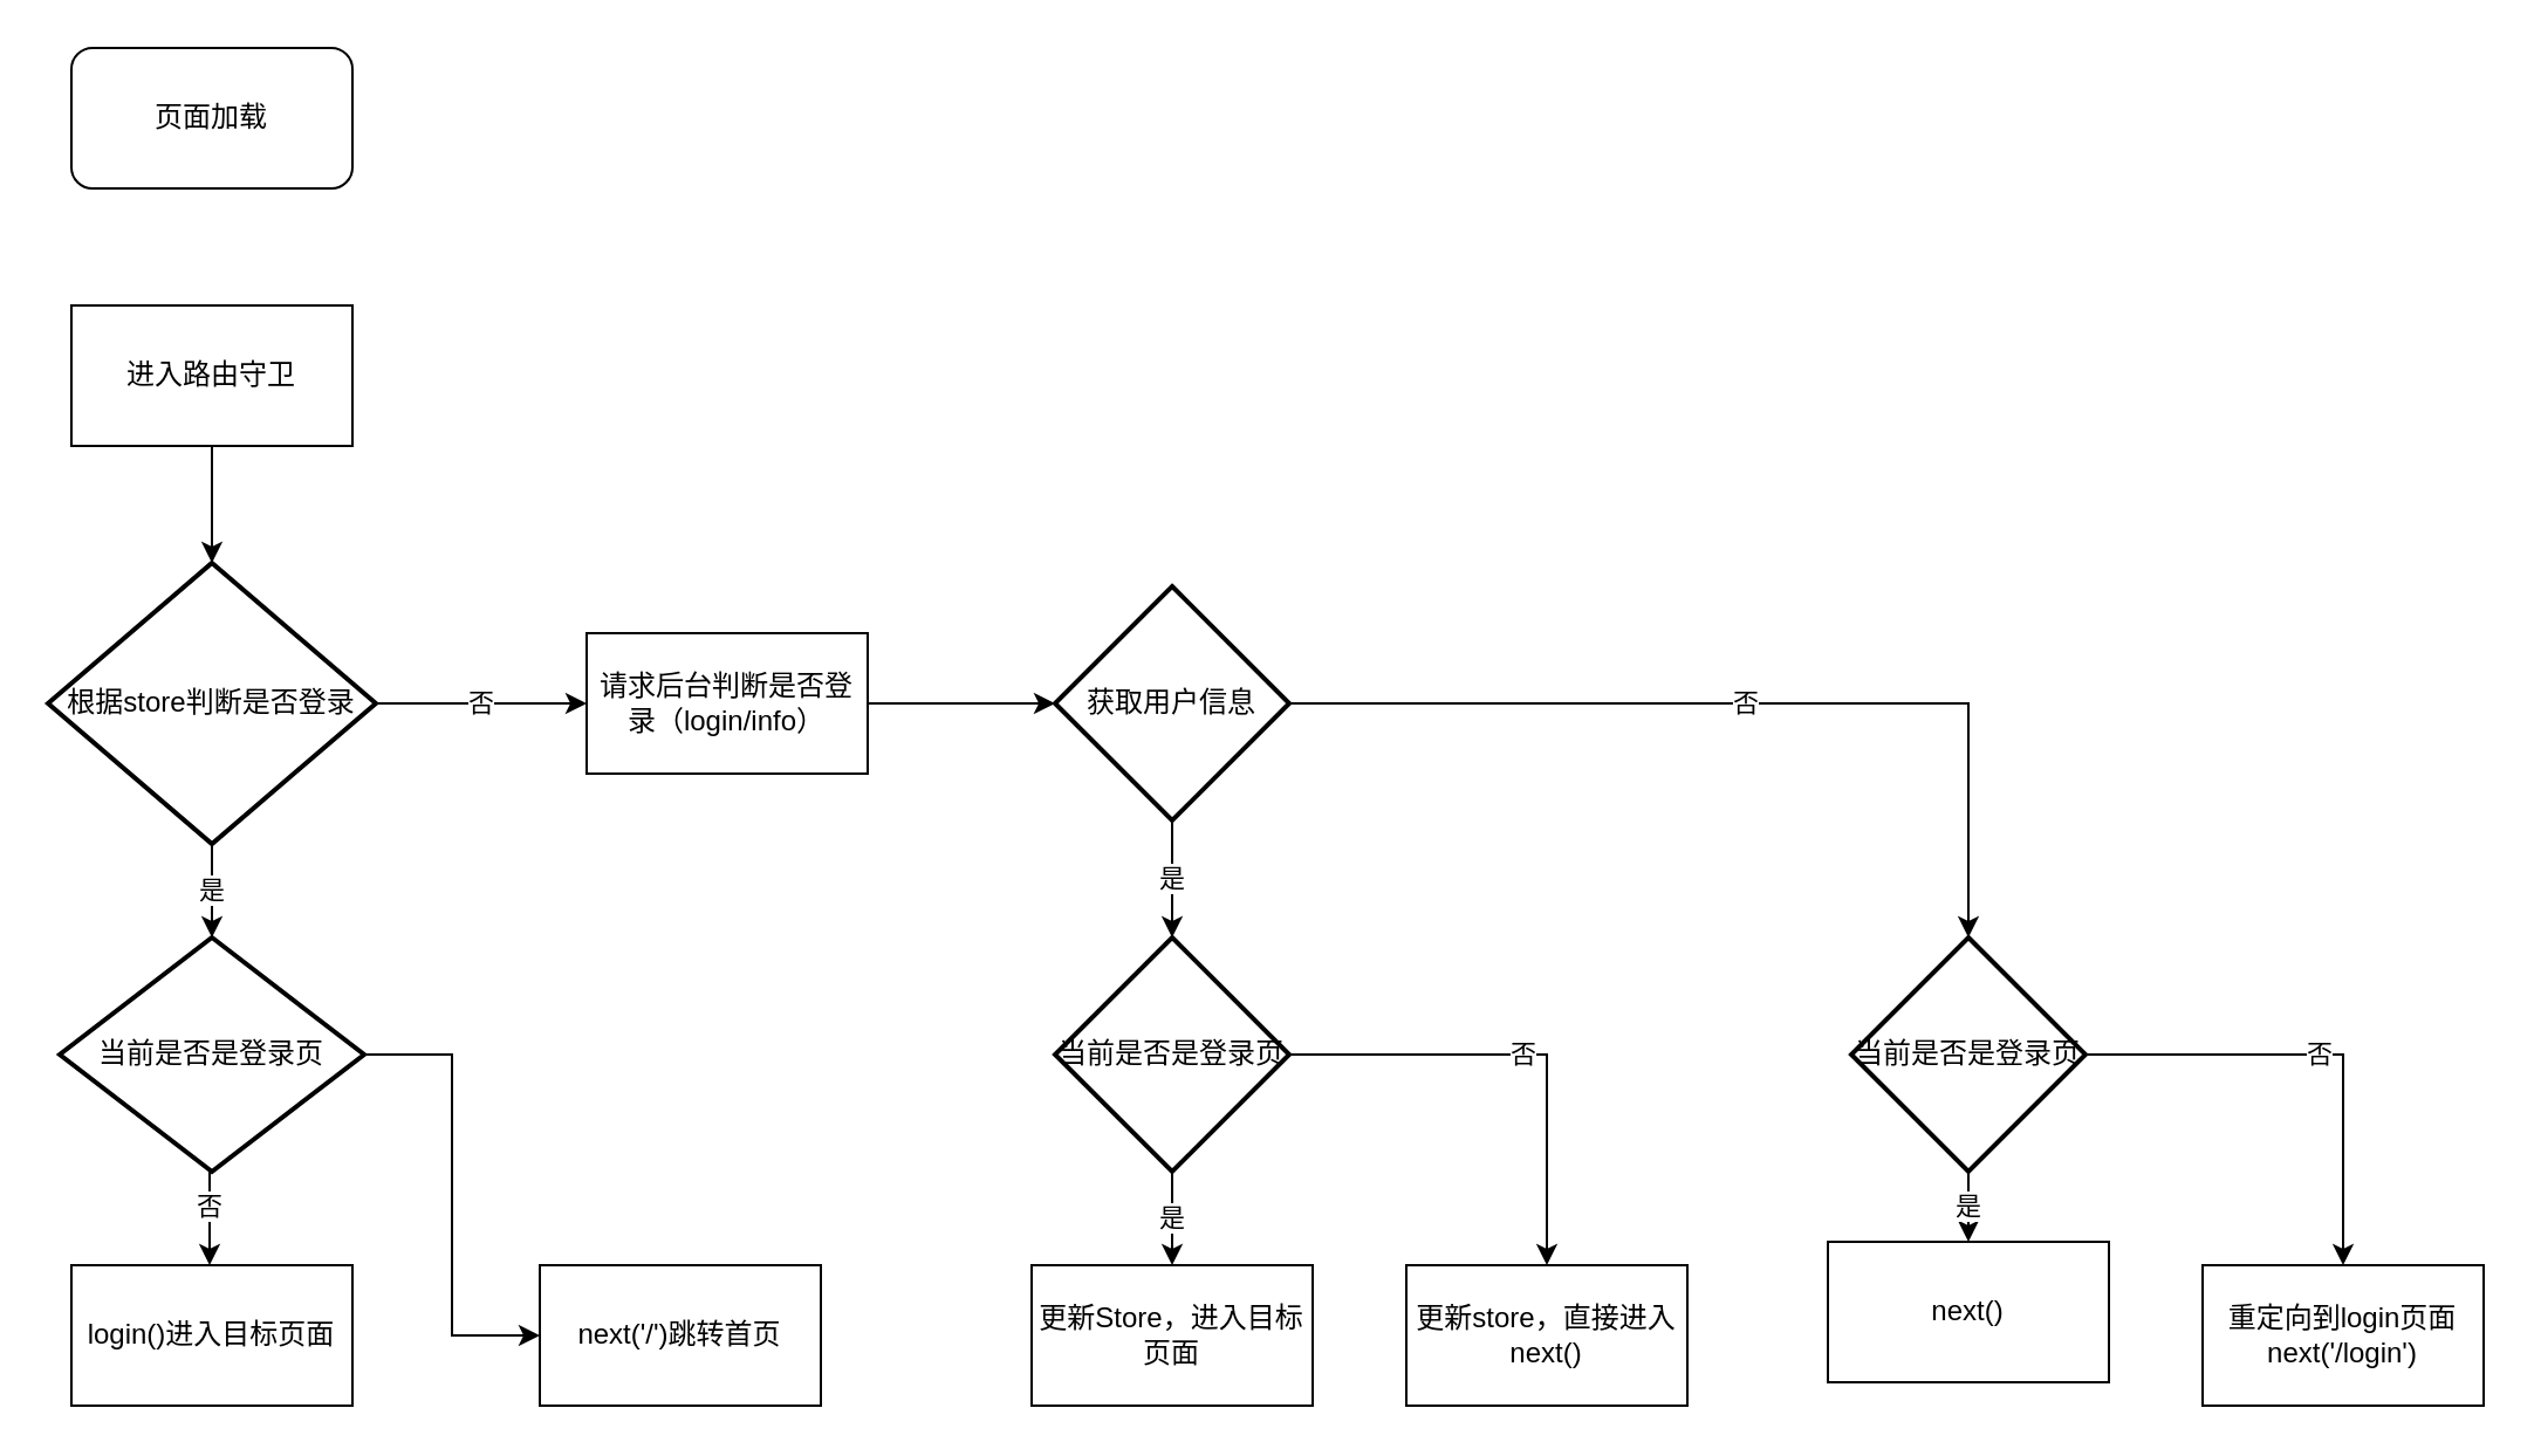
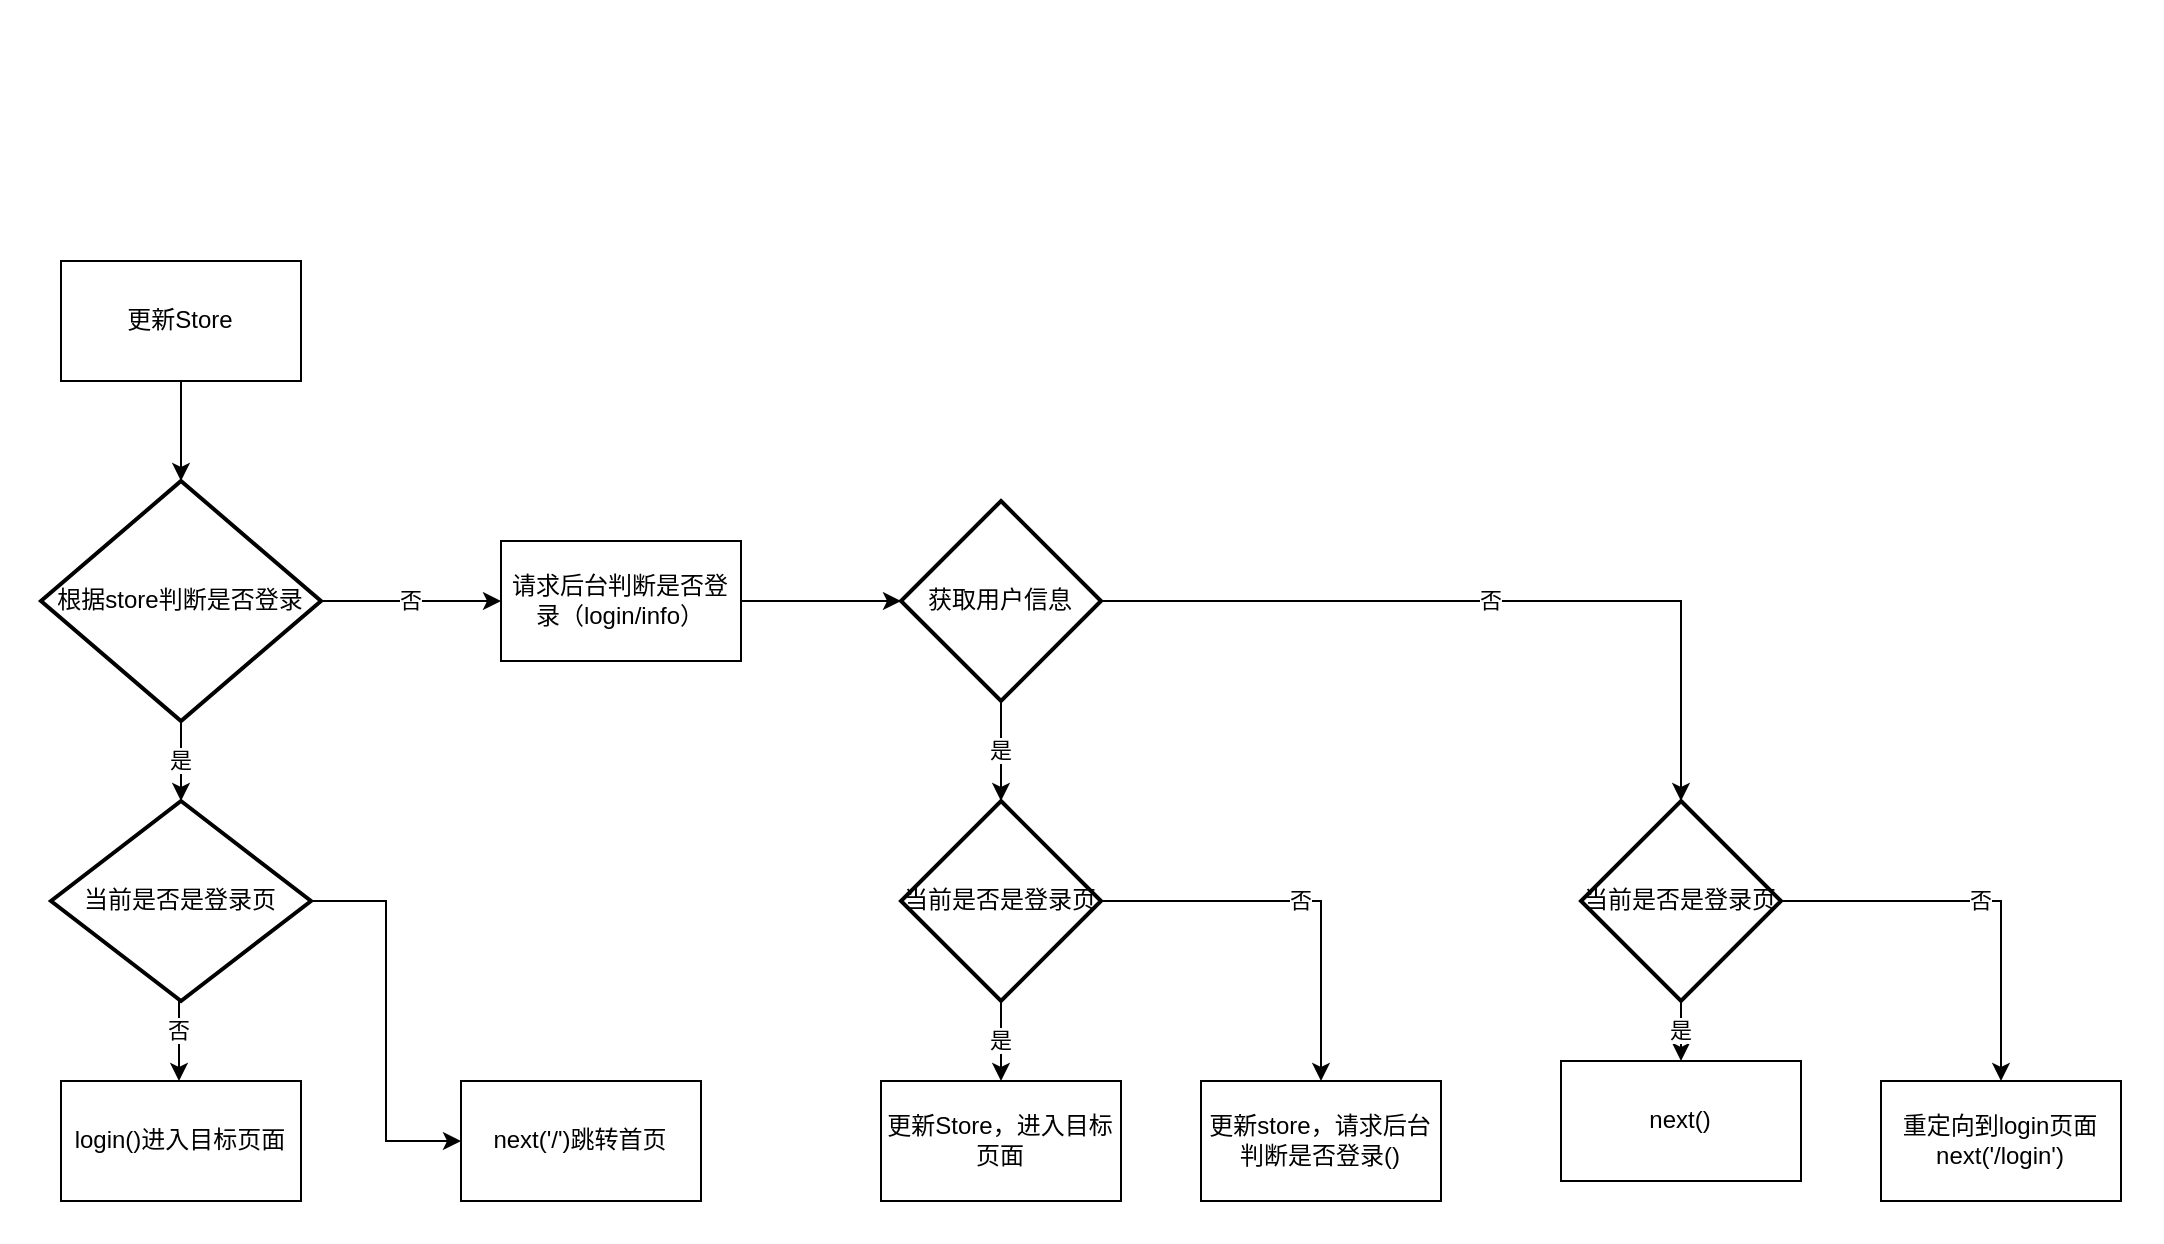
- <mxCell id="2" value="页面加载" style="rounded=1;whiteSpace=wrap;html=1;" parent="1" vertex="1"><mxGeometry x="30" y="20" width="120" height="60" as="geometry" /></mxCell>
- <mxCell id="4" value="进入路由守卫" style="rounded=0;whiteSpace=wrap;html=1;" parent="1" vertex="1"><mxGeometry x="30" y="130" width="120" height="60" as="geometry" /></mxCell>
+ <mxCell id="4" value="更新Store" style="rounded=0;whiteSpace=wrap;html=1;" parent="1" vertex="1"><mxGeometry x="30" y="130" width="120" height="60" as="geometry" /></mxCell>
- <mxCell id="25" value="更新store，直接进入next()" style="rounded=0;whiteSpace=wrap;html=1;" parent="1" vertex="1"><mxGeometry x="600" y="540" width="120" height="60" as="geometry" /></mxCell>
+ <mxCell id="25" value="更新store，请求后台判断是否登录()" style="rounded=0;whiteSpace=wrap;html=1;" parent="1" vertex="1"><mxGeometry x="600" y="540" width="120" height="60" as="geometry" /></mxCell>
